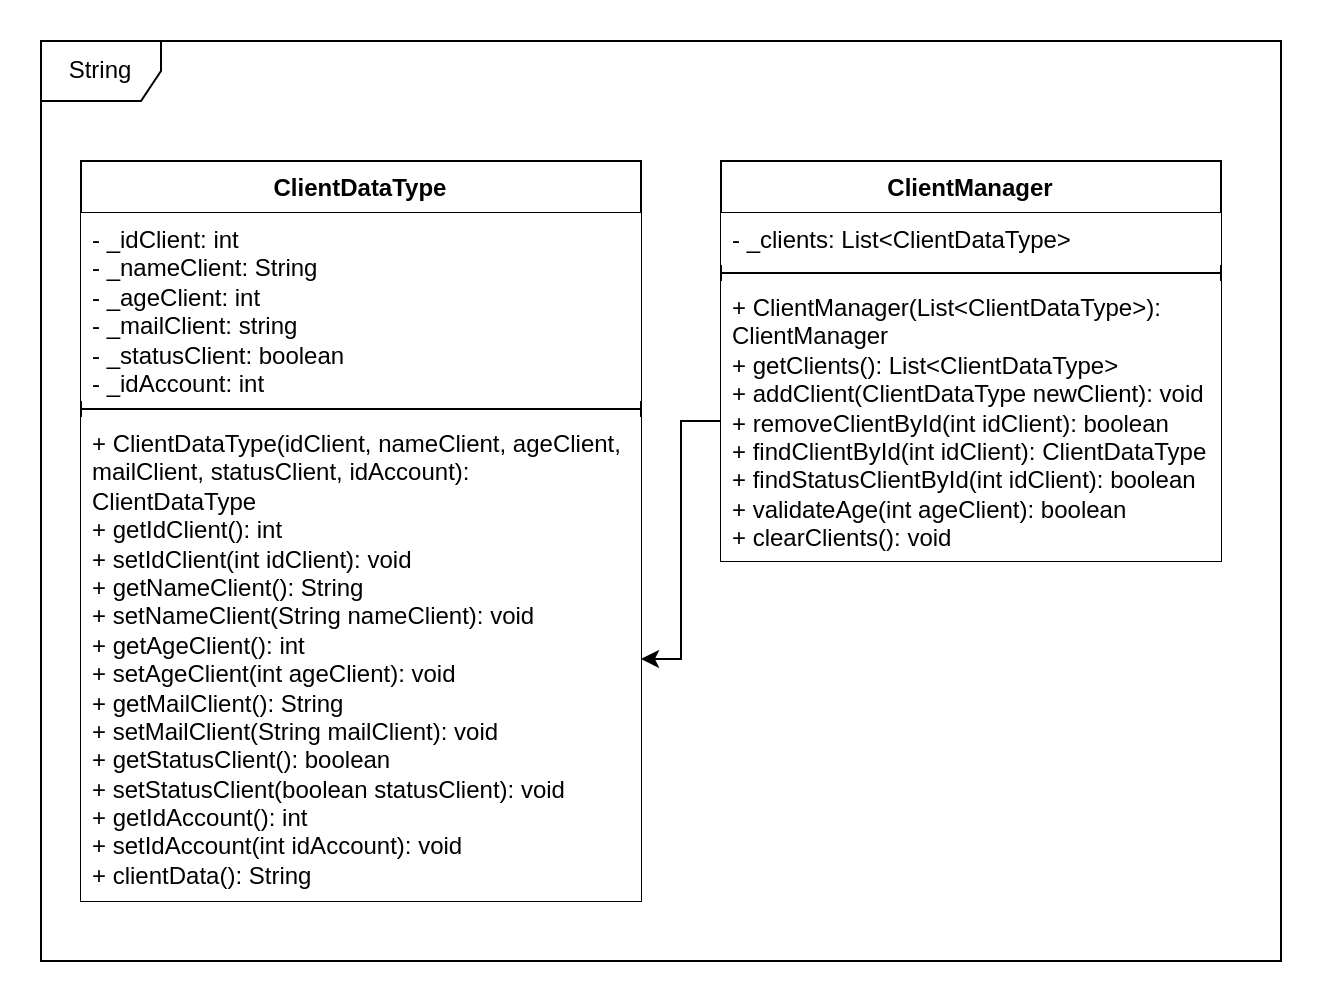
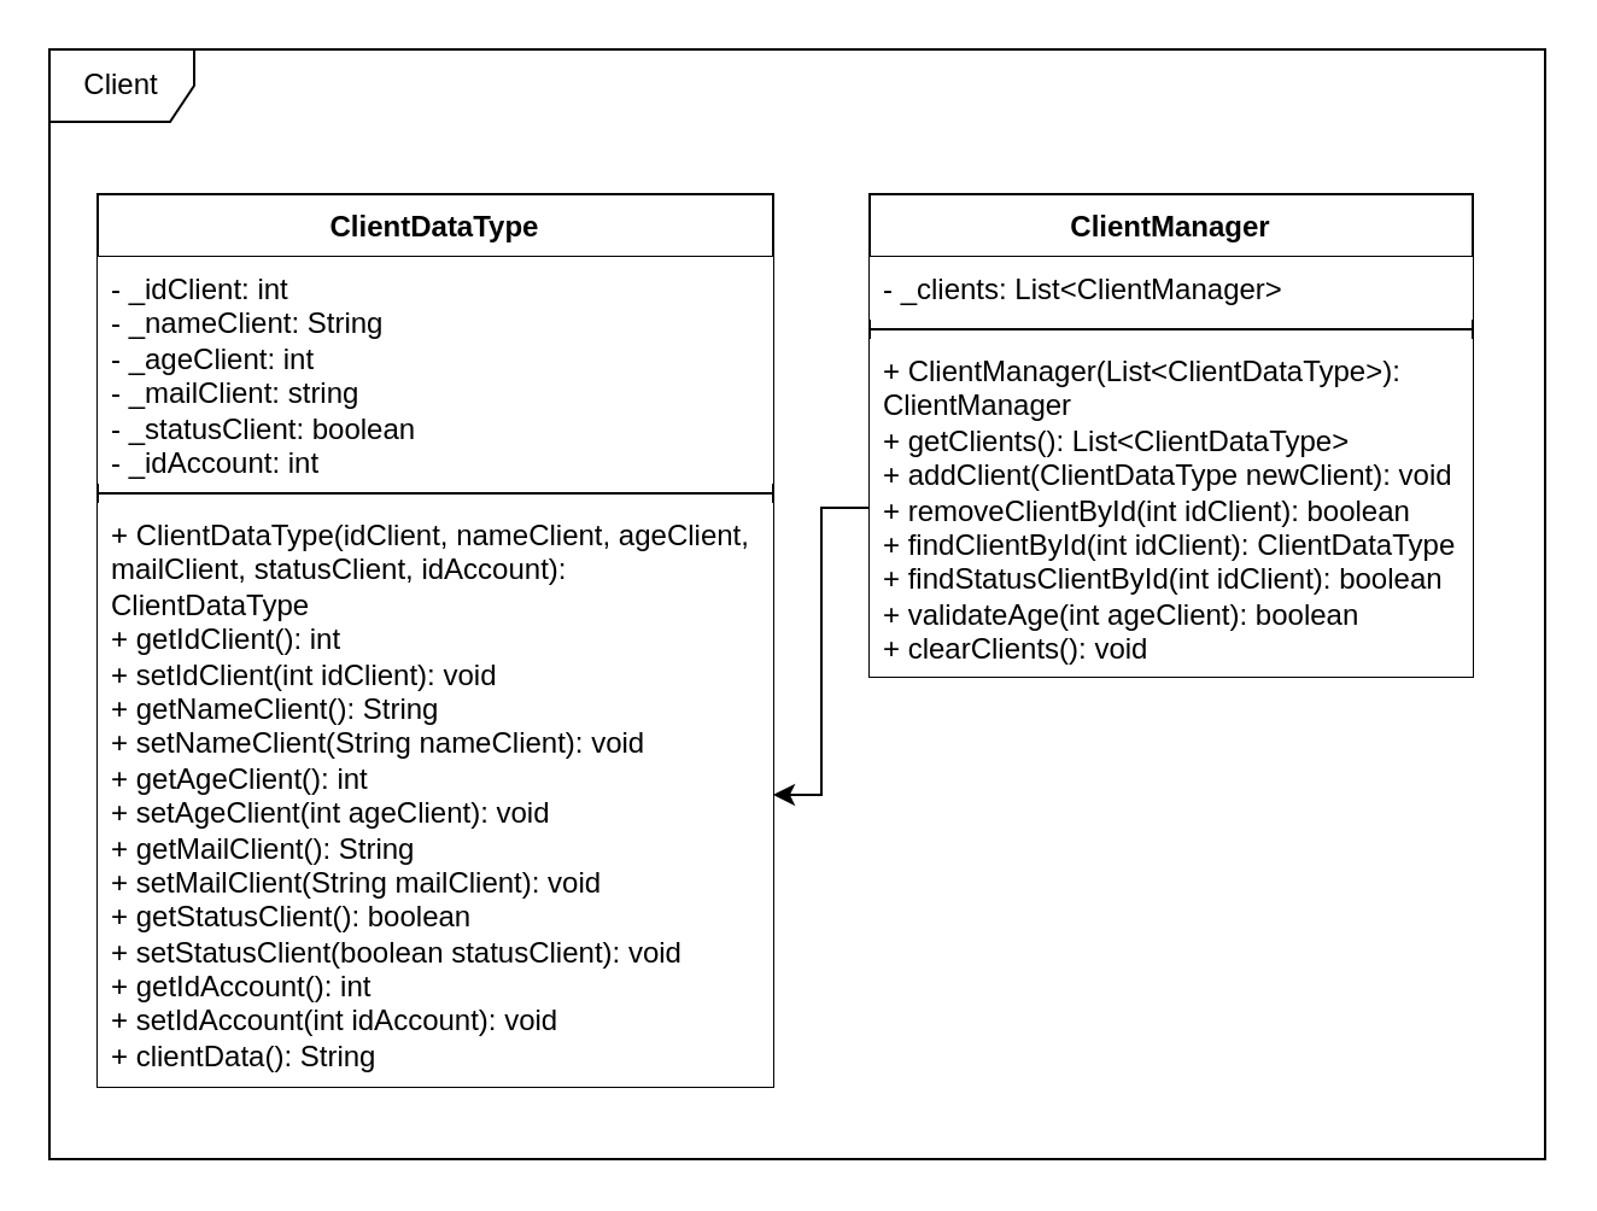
- <mxCell id="2" value="String" style="shape=umlFrame;whiteSpace=wrap;html=1;pointerEvents=0;" parent="1" vertex="1"><mxGeometry x="20" y="20" width="620" height="460" as="geometry" /></mxCell>
+ <mxCell id="2" value="Client" style="shape=umlFrame;whiteSpace=wrap;html=1;pointerEvents=0;" parent="1" vertex="1"><mxGeometry x="20" y="20" width="620" height="460" as="geometry" /></mxCell>
- <mxCell id="4" value="- _clients: List&amp;lt;ClientDataType&amp;gt;" style="text;strokeColor=none;fillColor=#FFFFFF;align=left;verticalAlign=top;spacingLeft=4;spacingRight=4;overflow=hidden;rotatable=0;points=[[0,0.5],[1,0.5]];portConstraint=eastwest;whiteSpace=wrap;html=1;" parent="3" vertex="1"><mxGeometry y="26" width="250" height="26" as="geometry" /></mxCell>
+ <mxCell id="4" value="- _clients: List&amp;lt;ClientManager&amp;gt;" style="text;strokeColor=none;fillColor=#FFFFFF;align=left;verticalAlign=top;spacingLeft=4;spacingRight=4;overflow=hidden;rotatable=0;points=[[0,0.5],[1,0.5]];portConstraint=eastwest;whiteSpace=wrap;html=1;" parent="3" vertex="1"><mxGeometry y="26" width="250" height="26" as="geometry" /></mxCell>
